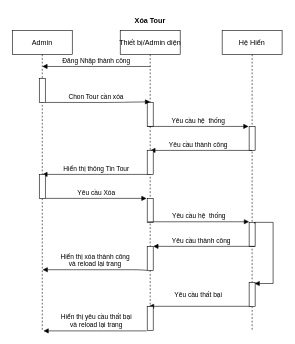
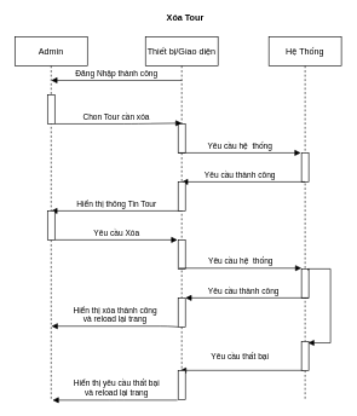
- <mxCell id="18" value="Xóa Tour" style="text;align=center;fontStyle=1;verticalAlign=middle;spacingLeft=3;spacingRight=3;strokeColor=none;rotatable=0;points=[[0,0.5],[1,0.5]];portConstraint=eastwest;" vertex="1" parent="1"><mxGeometry x="210" y="20" width="80" height="26" as="geometry" /></mxCell>
+ <mxCell id="18" value="Xóa Tour" style="text;align=center;fontStyle=1;verticalAlign=middle;spacingLeft=3;spacingRight=3;strokeColor=none;rotatable=0;points=[[0,0.5],[1,0.5]];portConstraint=eastwest;" vertex="1" parent="1"><mxGeometry x="215" y="10" width="80" height="26" as="geometry" /></mxCell>
- <mxCell id="4" value="Thiết bị/Admin diện" style="shape=umlLifeline;perimeter=lifelinePerimeter;container=1;collapsible=0;recursiveResize=0;rounded=0;shadow=0;strokeWidth=1;" vertex="1" parent="1"><mxGeometry x="200" y="50" width="100" height="500" as="geometry" /></mxCell>
+ <mxCell id="4" value="Thiết bị/Giao diện" style="shape=umlLifeline;perimeter=lifelinePerimeter;container=1;collapsible=0;recursiveResize=0;rounded=0;shadow=0;strokeWidth=1;" vertex="1" parent="1"><mxGeometry x="200" y="50" width="100" height="500" as="geometry" /></mxCell>
- <mxCell id="7" value="Hệ Hiển" style="shape=umlLifeline;perimeter=lifelinePerimeter;container=1;collapsible=0;recursiveResize=0;rounded=0;shadow=0;strokeWidth=1;" vertex="1" parent="1"><mxGeometry x="370" y="50" width="100" height="500" as="geometry" /></mxCell>
+ <mxCell id="7" value="Hệ Thống" style="shape=umlLifeline;perimeter=lifelinePerimeter;container=1;collapsible=0;recursiveResize=0;rounded=0;shadow=0;strokeWidth=1;" vertex="1" parent="1"><mxGeometry x="370" y="50" width="100" height="500" as="geometry" /></mxCell>
